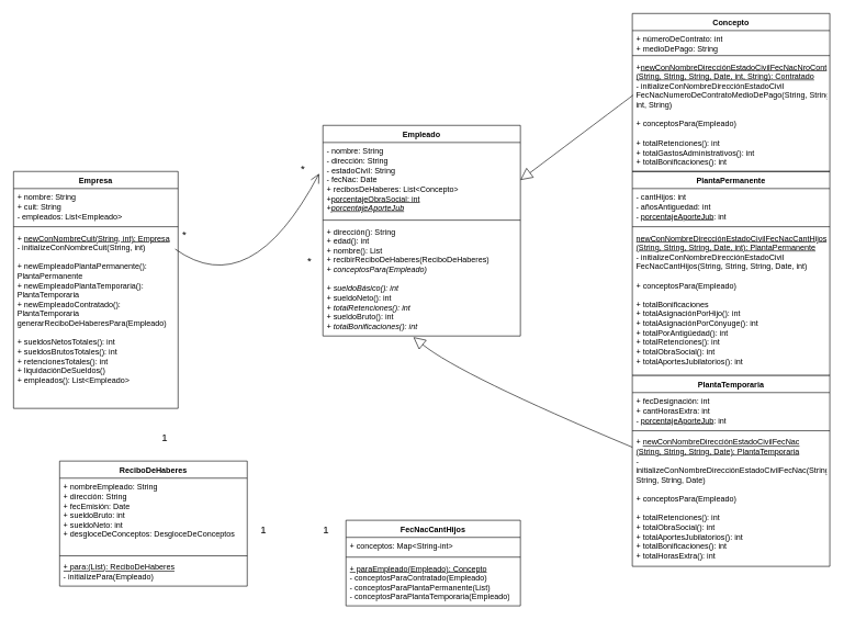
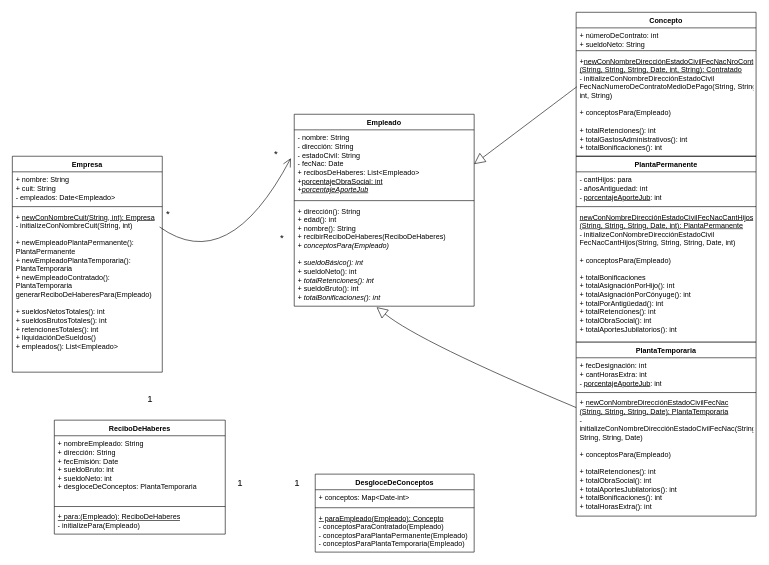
- <mxCell id="30" value="+ númeroDeContrato: int&lt;div&gt;+ medioDePago: String&lt;/div&gt;" style="text;strokeColor=none;fillColor=none;align=left;verticalAlign=top;spacingLeft=4;spacingRight=4;overflow=hidden;rotatable=0;points=[[0,0.5],[1,0.5]];portConstraint=eastwest;whiteSpace=wrap;html=1;" parent="29" vertex="1"><mxGeometry y="26" width="300" height="34" as="geometry" /></mxCell>
+ <mxCell id="30" value="+ númeroDeContrato: int&lt;div&gt;+ sueldoNeto: String&lt;/div&gt;" style="text;strokeColor=none;fillColor=none;align=left;verticalAlign=top;spacingLeft=4;spacingRight=4;overflow=hidden;rotatable=0;points=[[0,0.5],[1,0.5]];portConstraint=eastwest;whiteSpace=wrap;html=1;" parent="29" vertex="1"><mxGeometry y="26" width="300" height="34" as="geometry" /></mxCell>
- <mxCell id="7" value="- nombre: String&lt;div&gt;- dirección: String&lt;/div&gt;&lt;div&gt;- estadoCivil: String&lt;/div&gt;&lt;div&gt;- fecNac: Date&lt;/div&gt;&lt;div&gt;+ recibosDeHaberes: List&amp;lt;Concepto&amp;gt;&lt;/div&gt;&lt;div&gt;+&lt;u&gt;porcentajeObraSocial: int&lt;/u&gt;&lt;/div&gt;&lt;div&gt;&lt;i&gt;+&lt;u&gt;porcentajeAporteJub&lt;/u&gt;&lt;/i&gt;&lt;/div&gt;" style="text;strokeColor=none;fillColor=none;align=left;verticalAlign=top;spacingLeft=4;spacingRight=4;overflow=hidden;rotatable=0;points=[[0,0.5],[1,0.5]];portConstraint=eastwest;whiteSpace=wrap;html=1;" parent="6" vertex="1"><mxGeometry y="26" width="300" height="114" as="geometry" /></mxCell>
+ <mxCell id="7" value="- nombre: String&lt;div&gt;- dirección: String&lt;/div&gt;&lt;div&gt;- estadoCivil: String&lt;/div&gt;&lt;div&gt;- fecNac: Date&lt;/div&gt;&lt;div&gt;+ recibosDeHaberes: List&amp;lt;Empleado&amp;gt;&lt;/div&gt;&lt;div&gt;+&lt;u&gt;porcentajeObraSocial: int&lt;/u&gt;&lt;/div&gt;&lt;div&gt;&lt;i&gt;+&lt;u&gt;porcentajeAporteJub&lt;/u&gt;&lt;/i&gt;&lt;/div&gt;" style="text;strokeColor=none;fillColor=none;align=left;verticalAlign=top;spacingLeft=4;spacingRight=4;overflow=hidden;rotatable=0;points=[[0,0.5],[1,0.5]];portConstraint=eastwest;whiteSpace=wrap;html=1;" parent="6" vertex="1"><mxGeometry y="26" width="300" height="114" as="geometry" /></mxCell>
- <mxCell id="3" value="+ nombre: String&lt;div&gt;+ cuit: String&lt;/div&gt;&lt;div&gt;- empleados: List&amp;lt;Empleado&amp;gt;&lt;/div&gt;" style="text;strokeColor=none;fillColor=none;align=left;verticalAlign=top;spacingLeft=4;spacingRight=4;overflow=hidden;rotatable=0;points=[[0,0.5],[1,0.5]];portConstraint=eastwest;whiteSpace=wrap;html=1;" parent="2" vertex="1"><mxGeometry y="26" width="250" height="54" as="geometry" /></mxCell>
+ <mxCell id="3" value="+ nombre: String&lt;div&gt;+ cuit: String&lt;/div&gt;&lt;div&gt;- empleados: Date&amp;lt;Empleado&amp;gt;&lt;/div&gt;" style="text;strokeColor=none;fillColor=none;align=left;verticalAlign=top;spacingLeft=4;spacingRight=4;overflow=hidden;rotatable=0;points=[[0,0.5],[1,0.5]];portConstraint=eastwest;whiteSpace=wrap;html=1;" parent="2" vertex="1"><mxGeometry y="26" width="250" height="54" as="geometry" /></mxCell>
- <mxCell id="12" value="- cantHijos: int&lt;div&gt;- añosAntiguedad: int&lt;/div&gt;&lt;div&gt;-&amp;nbsp;&lt;u&gt;porcentajeAporteJub&lt;/u&gt;: int&lt;/div&gt;" style="text;strokeColor=none;fillColor=none;align=left;verticalAlign=top;spacingLeft=4;spacingRight=4;overflow=hidden;rotatable=0;points=[[0,0.5],[1,0.5]];portConstraint=eastwest;whiteSpace=wrap;html=1;" parent="11" vertex="1"><mxGeometry y="26" width="300" height="54" as="geometry" /></mxCell>
+ <mxCell id="12" value="- cantHijos: para&lt;div&gt;- añosAntiguedad: int&lt;/div&gt;&lt;div&gt;-&amp;nbsp;&lt;u&gt;porcentajeAporteJub&lt;/u&gt;: int&lt;/div&gt;" style="text;strokeColor=none;fillColor=none;align=left;verticalAlign=top;spacingLeft=4;spacingRight=4;overflow=hidden;rotatable=0;points=[[0,0.5],[1,0.5]];portConstraint=eastwest;whiteSpace=wrap;html=1;" parent="11" vertex="1"><mxGeometry y="26" width="300" height="54" as="geometry" /></mxCell>
- <mxCell id="9" value="&lt;div&gt;&lt;span style=&quot;background-color: transparent; color: light-dark(rgb(0, 0, 0), rgb(255, 255, 255));&quot;&gt;+ dirección(): String&lt;/span&gt;&lt;/div&gt;&lt;div&gt;&lt;span style=&quot;background-color: transparent; color: light-dark(rgb(0, 0, 0), rgb(255, 255, 255));&quot;&gt;+ edad(): int&lt;/span&gt;&lt;/div&gt;&lt;div&gt;&lt;span style=&quot;background-color: transparent; color: light-dark(rgb(0, 0, 0), rgb(255, 255, 255));&quot;&gt;+ nombre(): List&lt;/span&gt;&lt;/div&gt;&lt;div&gt;&lt;span style=&quot;background-color: transparent; color: light-dark(rgb(0, 0, 0), rgb(255, 255, 255));&quot;&gt;+ recibirReciboDeHaberes(ReciboDeHaberes)&lt;/span&gt;&lt;/div&gt;&lt;div&gt;&lt;span style=&quot;background-color: transparent; color: light-dark(rgb(0, 0, 0), rgb(255, 255, 255));&quot;&gt;&lt;i&gt;+ conceptosPara(Empleado)&lt;/i&gt;&lt;/span&gt;&lt;/div&gt;&lt;div&gt;&lt;span style=&quot;background-color: transparent; color: light-dark(rgb(0, 0, 0), rgb(255, 255, 255));&quot;&gt;&lt;br&gt;&lt;/span&gt;&lt;/div&gt;&lt;div&gt;&lt;span style=&quot;background-color: transparent; color: light-dark(rgb(0, 0, 0), rgb(255, 255, 255));&quot;&gt;&lt;i&gt;+ sueldoBásico(): int&lt;/i&gt;&lt;/span&gt;&lt;/div&gt;&lt;div&gt;&lt;i&gt;+&amp;nbsp;&lt;/i&gt;sueldoNeto(): int&lt;/div&gt;&lt;div&gt;&lt;i&gt;+ totalRetenciones(): int&lt;/i&gt;&lt;/div&gt;&lt;div&gt;+ sueldoBruto(): int&lt;/div&gt;&lt;div&gt;&lt;i&gt;+ totalBonificaciones(): int&lt;/i&gt;&lt;/div&gt;" style="text;strokeColor=none;fillColor=none;align=left;verticalAlign=top;spacingLeft=4;spacingRight=4;overflow=hidden;rotatable=0;points=[[0,0.5],[1,0.5]];portConstraint=eastwest;whiteSpace=wrap;html=1;" parent="6" vertex="1"><mxGeometry y="148" width="300" height="172" as="geometry" /></mxCell>
+ <mxCell id="9" value="&lt;div&gt;&lt;span style=&quot;background-color: transparent; color: light-dark(rgb(0, 0, 0), rgb(255, 255, 255));&quot;&gt;+ dirección(): String&lt;/span&gt;&lt;/div&gt;&lt;div&gt;&lt;span style=&quot;background-color: transparent; color: light-dark(rgb(0, 0, 0), rgb(255, 255, 255));&quot;&gt;+ edad(): int&lt;/span&gt;&lt;/div&gt;&lt;div&gt;&lt;span style=&quot;background-color: transparent; color: light-dark(rgb(0, 0, 0), rgb(255, 255, 255));&quot;&gt;+ nombre(): String&lt;/span&gt;&lt;/div&gt;&lt;div&gt;&lt;span style=&quot;background-color: transparent; color: light-dark(rgb(0, 0, 0), rgb(255, 255, 255));&quot;&gt;+ recibirReciboDeHaberes(ReciboDeHaberes)&lt;/span&gt;&lt;/div&gt;&lt;div&gt;&lt;span style=&quot;background-color: transparent; color: light-dark(rgb(0, 0, 0), rgb(255, 255, 255));&quot;&gt;&lt;i&gt;+ conceptosPara(Empleado)&lt;/i&gt;&lt;/span&gt;&lt;/div&gt;&lt;div&gt;&lt;span style=&quot;background-color: transparent; color: light-dark(rgb(0, 0, 0), rgb(255, 255, 255));&quot;&gt;&lt;br&gt;&lt;/span&gt;&lt;/div&gt;&lt;div&gt;&lt;span style=&quot;background-color: transparent; color: light-dark(rgb(0, 0, 0), rgb(255, 255, 255));&quot;&gt;&lt;i&gt;+ sueldoBásico(): int&lt;/i&gt;&lt;/span&gt;&lt;/div&gt;&lt;div&gt;&lt;i&gt;+&amp;nbsp;&lt;/i&gt;sueldoNeto(): int&lt;/div&gt;&lt;div&gt;&lt;i&gt;+ totalRetenciones(): int&lt;/i&gt;&lt;/div&gt;&lt;div&gt;+ sueldoBruto(): int&lt;/div&gt;&lt;div&gt;&lt;i&gt;+ totalBonificaciones(): int&lt;/i&gt;&lt;/div&gt;" style="text;strokeColor=none;fillColor=none;align=left;verticalAlign=top;spacingLeft=4;spacingRight=4;overflow=hidden;rotatable=0;points=[[0,0.5],[1,0.5]];portConstraint=eastwest;whiteSpace=wrap;html=1;" parent="6" vertex="1"><mxGeometry y="148" width="300" height="172" as="geometry" /></mxCell>
- <mxCell id="21" value="+ nombreEmpleado: String&lt;div&gt;+ dirección: String&lt;/div&gt;&lt;div&gt;+ fecEmisión: Date&lt;/div&gt;&lt;div&gt;+ sueldoBruto: int&lt;/div&gt;&lt;div&gt;+ sueldoNeto: int&lt;/div&gt;&lt;div&gt;+ desgloceDeConceptos: DesgloceDeConceptos&lt;/div&gt;" style="text;strokeColor=none;fillColor=none;align=left;verticalAlign=top;spacingLeft=4;spacingRight=4;overflow=hidden;rotatable=0;points=[[0,0.5],[1,0.5]];portConstraint=eastwest;whiteSpace=wrap;html=1;" parent="20" vertex="1"><mxGeometry y="26" width="285" height="114" as="geometry" /></mxCell>
+ <mxCell id="21" value="+ nombreEmpleado: String&lt;div&gt;+ dirección: String&lt;/div&gt;&lt;div&gt;+ fecEmisión: Date&lt;/div&gt;&lt;div&gt;+ sueldoBruto: int&lt;/div&gt;&lt;div&gt;+ sueldoNeto: int&lt;/div&gt;&lt;div&gt;+ desgloceDeConceptos: PlantaTemporaria&lt;/div&gt;" style="text;strokeColor=none;fillColor=none;align=left;verticalAlign=top;spacingLeft=4;spacingRight=4;overflow=hidden;rotatable=0;points=[[0,0.5],[1,0.5]];portConstraint=eastwest;whiteSpace=wrap;html=1;" parent="20" vertex="1"><mxGeometry y="26" width="285" height="114" as="geometry" /></mxCell>
- <mxCell id="24" value="FecNacCantHijos" style="swimlane;fontStyle=1;align=center;verticalAlign=top;childLayout=stackLayout;horizontal=1;startSize=26;horizontalStack=0;resizeParent=1;resizeParentMax=0;resizeLast=0;collapsible=1;marginBottom=0;whiteSpace=wrap;html=1;" parent="1" vertex="1"><mxGeometry x="525" y="790" width="265" height="130" as="geometry" /></mxCell>
+ <mxCell id="24" value="DesgloceDeConceptos" style="swimlane;fontStyle=1;align=center;verticalAlign=top;childLayout=stackLayout;horizontal=1;startSize=26;horizontalStack=0;resizeParent=1;resizeParentMax=0;resizeLast=0;collapsible=1;marginBottom=0;whiteSpace=wrap;html=1;" parent="1" vertex="1"><mxGeometry x="525" y="790" width="265" height="130" as="geometry" /></mxCell>
- <mxCell id="25" value="+ conceptos: Map&amp;lt;String-int&amp;gt;" style="text;strokeColor=none;fillColor=none;align=left;verticalAlign=top;spacingLeft=4;spacingRight=4;overflow=hidden;rotatable=0;points=[[0,0.5],[1,0.5]];portConstraint=eastwest;whiteSpace=wrap;html=1;" parent="24" vertex="1"><mxGeometry y="26" width="265" height="26" as="geometry" /></mxCell>
+ <mxCell id="25" value="+ conceptos: Map&amp;lt;Date-int&amp;gt;" style="text;strokeColor=none;fillColor=none;align=left;verticalAlign=top;spacingLeft=4;spacingRight=4;overflow=hidden;rotatable=0;points=[[0,0.5],[1,0.5]];portConstraint=eastwest;whiteSpace=wrap;html=1;" parent="24" vertex="1"><mxGeometry y="26" width="265" height="26" as="geometry" /></mxCell>
- <mxCell id="23" value="&lt;div&gt;&lt;u&gt;+ para:(List): ReciboDeHaberes&lt;/u&gt;&lt;/div&gt;&lt;div&gt;- initializePara(Empleado)&lt;/div&gt;" style="text;strokeColor=none;fillColor=none;align=left;verticalAlign=top;spacingLeft=4;spacingRight=4;overflow=hidden;rotatable=0;points=[[0,0.5],[1,0.5]];portConstraint=eastwest;whiteSpace=wrap;html=1;" parent="20" vertex="1"><mxGeometry y="148" width="285" height="42" as="geometry" /></mxCell>
+ <mxCell id="23" value="&lt;div&gt;&lt;u&gt;+ para:(Empleado): ReciboDeHaberes&lt;/u&gt;&lt;/div&gt;&lt;div&gt;- initializePara(Empleado)&lt;/div&gt;" style="text;strokeColor=none;fillColor=none;align=left;verticalAlign=top;spacingLeft=4;spacingRight=4;overflow=hidden;rotatable=0;points=[[0,0.5],[1,0.5]];portConstraint=eastwest;whiteSpace=wrap;html=1;" parent="20" vertex="1"><mxGeometry y="148" width="285" height="42" as="geometry" /></mxCell>
- <mxCell id="27" value="&lt;div&gt;&lt;u&gt;+ paraEmpleado(Empleado): Concepto&lt;/u&gt;&lt;/div&gt;&lt;div&gt;- conceptosParaContratado(Empleado)&lt;/div&gt;&lt;div&gt;- conceptosParaPlantaPermanente(List)&lt;/div&gt;&lt;div&gt;- conceptosParaPlantaTemporaria(Empleado)&lt;/div&gt;" style="text;strokeColor=none;fillColor=none;align=left;verticalAlign=top;spacingLeft=4;spacingRight=4;overflow=hidden;rotatable=0;points=[[0,0.5],[1,0.5]];portConstraint=eastwest;whiteSpace=wrap;html=1;" parent="24" vertex="1"><mxGeometry y="60" width="265" height="70" as="geometry" /></mxCell>
+ <mxCell id="27" value="&lt;div&gt;&lt;u&gt;+ paraEmpleado(Empleado): Concepto&lt;/u&gt;&lt;/div&gt;&lt;div&gt;- conceptosParaContratado(Empleado)&lt;/div&gt;&lt;div&gt;- conceptosParaPlantaPermanente(Empleado)&lt;/div&gt;&lt;div&gt;- conceptosParaPlantaTemporaria(Empleado)&lt;/div&gt;" style="text;strokeColor=none;fillColor=none;align=left;verticalAlign=top;spacingLeft=4;spacingRight=4;overflow=hidden;rotatable=0;points=[[0,0.5],[1,0.5]];portConstraint=eastwest;whiteSpace=wrap;html=1;" parent="24" vertex="1"><mxGeometry y="60" width="265" height="70" as="geometry" /></mxCell>
